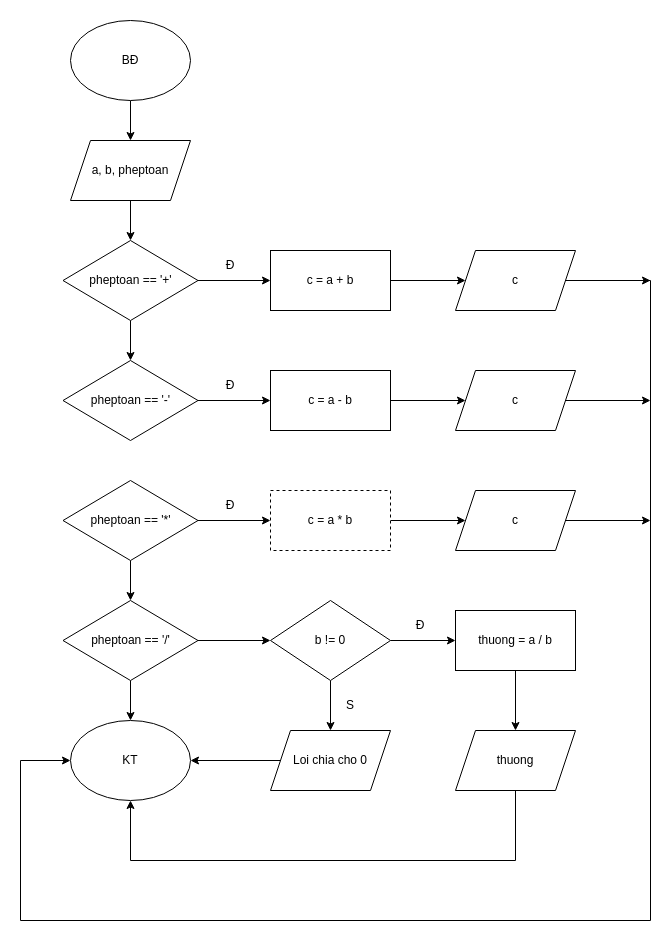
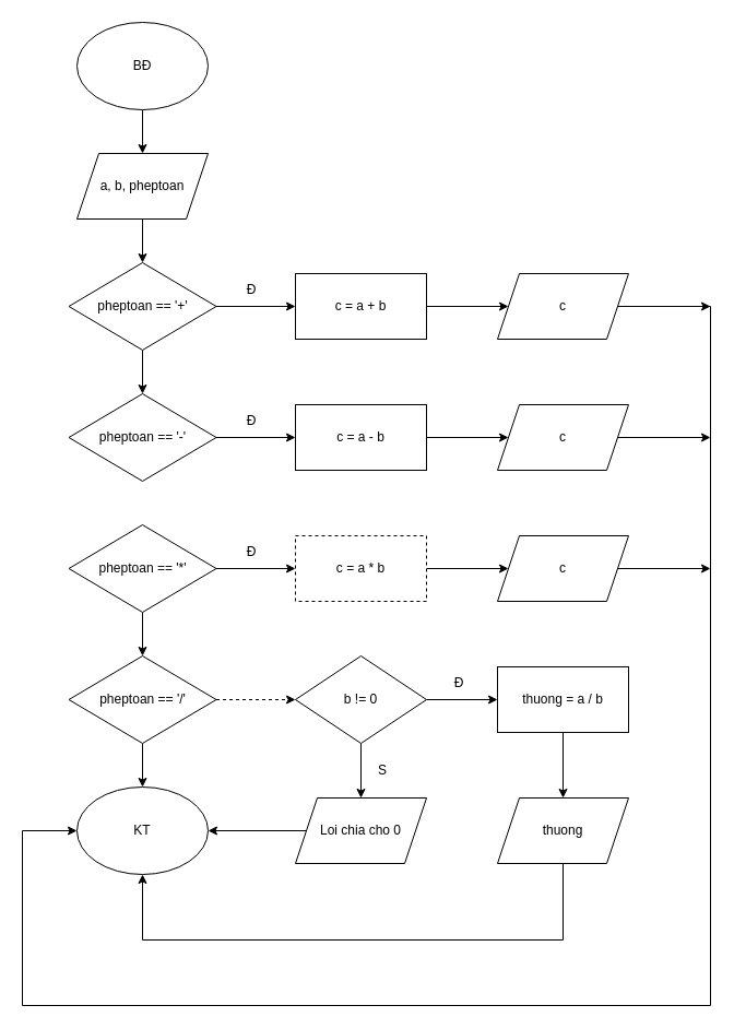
- <mxCell id="14" style="edgeStyle=orthogonalEdgeStyle;rounded=0;orthogonalLoop=1;jettySize=auto;html=1;exitX=1;exitY=0.5;exitDx=0;exitDy=0;entryX=0;entryY=0.5;entryDx=0;entryDy=0;" parent="1" source="16" target="25" edge="1"><mxGeometry relative="1" as="geometry" /></mxCell>
+ <mxCell id="14" style="edgeStyle=orthogonalEdgeStyle;rounded=0;orthogonalLoop=1;jettySize=auto;html=1;exitX=1;exitY=0.5;exitDx=0;exitDy=0;entryX=0;entryY=0.5;entryDx=0;entryDy=0;dashed=1;" parent="1" source="16" target="25" edge="1"><mxGeometry relative="1" as="geometry" /></mxCell>
